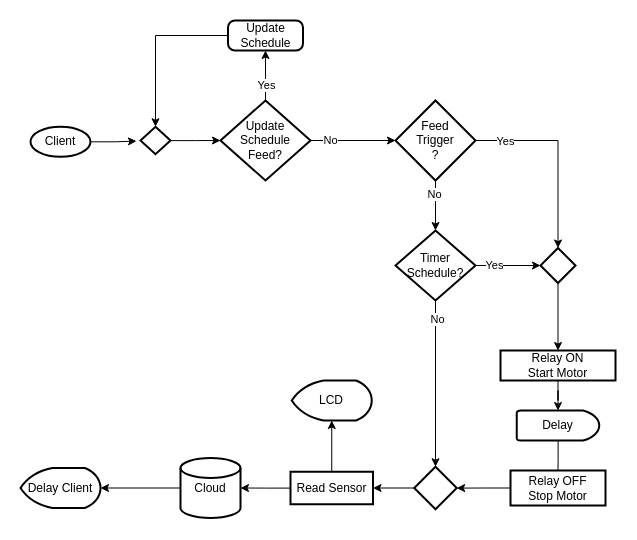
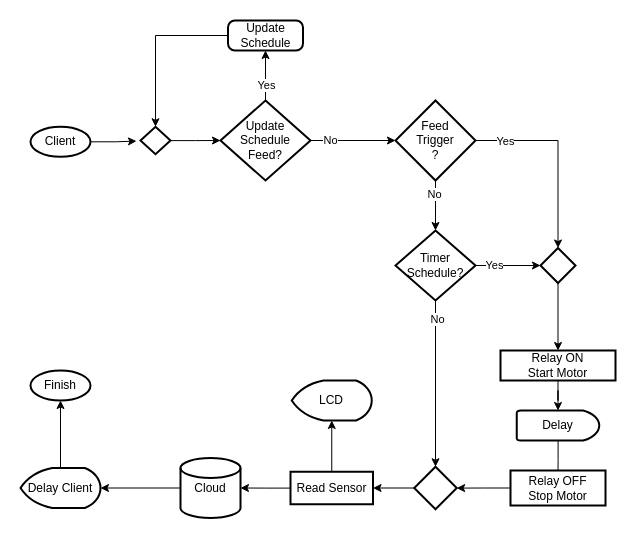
+ <mxCell id="40" value="Finish" style="strokeWidth=2;html=1;shape=mxgraph.flowchart.start_1;whiteSpace=wrap;" vertex="1" parent="1"><mxGeometry x="30" y="370" width="60" height="30" as="geometry" /></mxCell>
+ <mxCell id="38" value="" style="edgeStyle=orthogonalEdgeStyle;rounded=0;orthogonalLoop=1;jettySize=auto;html=1;entryX=0.5;entryY=1;entryDx=0;entryDy=0;entryPerimeter=0;" edge="1" parent="1" source="39" target="40"><mxGeometry relative="1" as="geometry"><mxPoint x="60" y="420" as="targetPoint" /><Array as="points" /></mxGeometry></mxCell>
